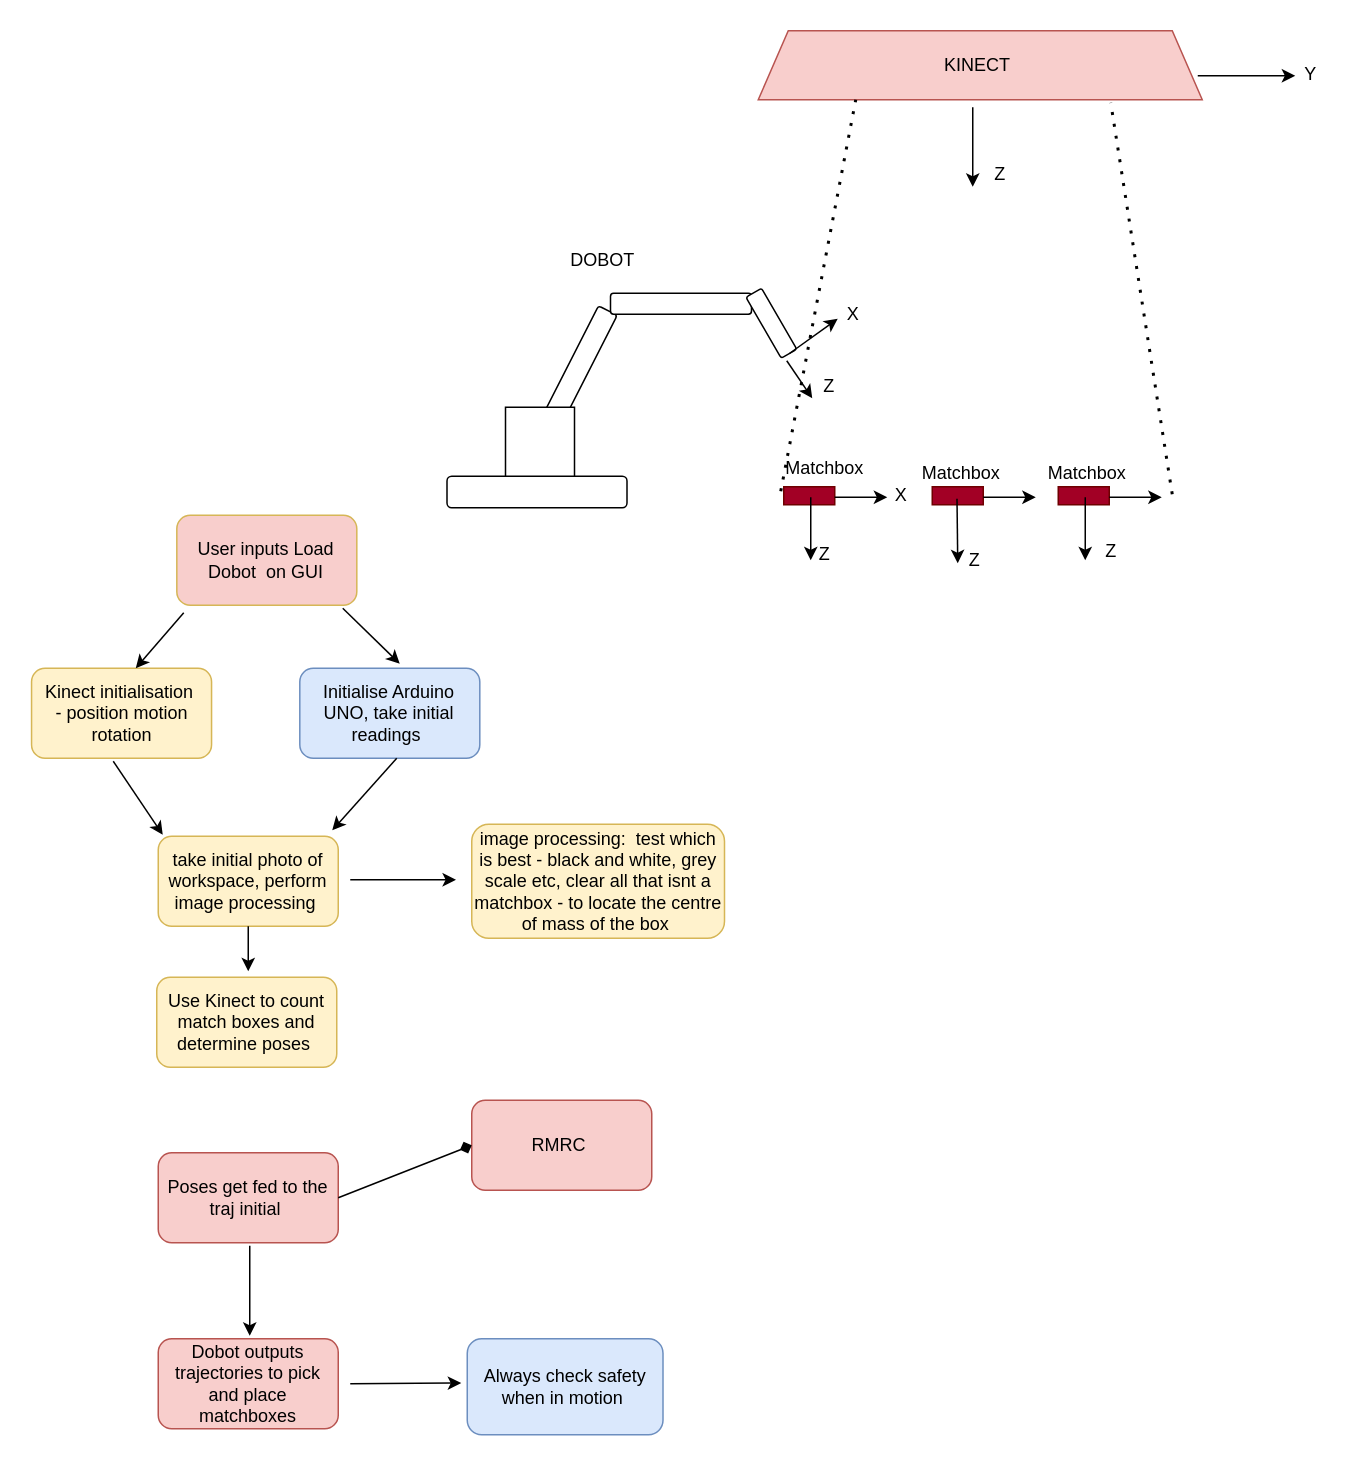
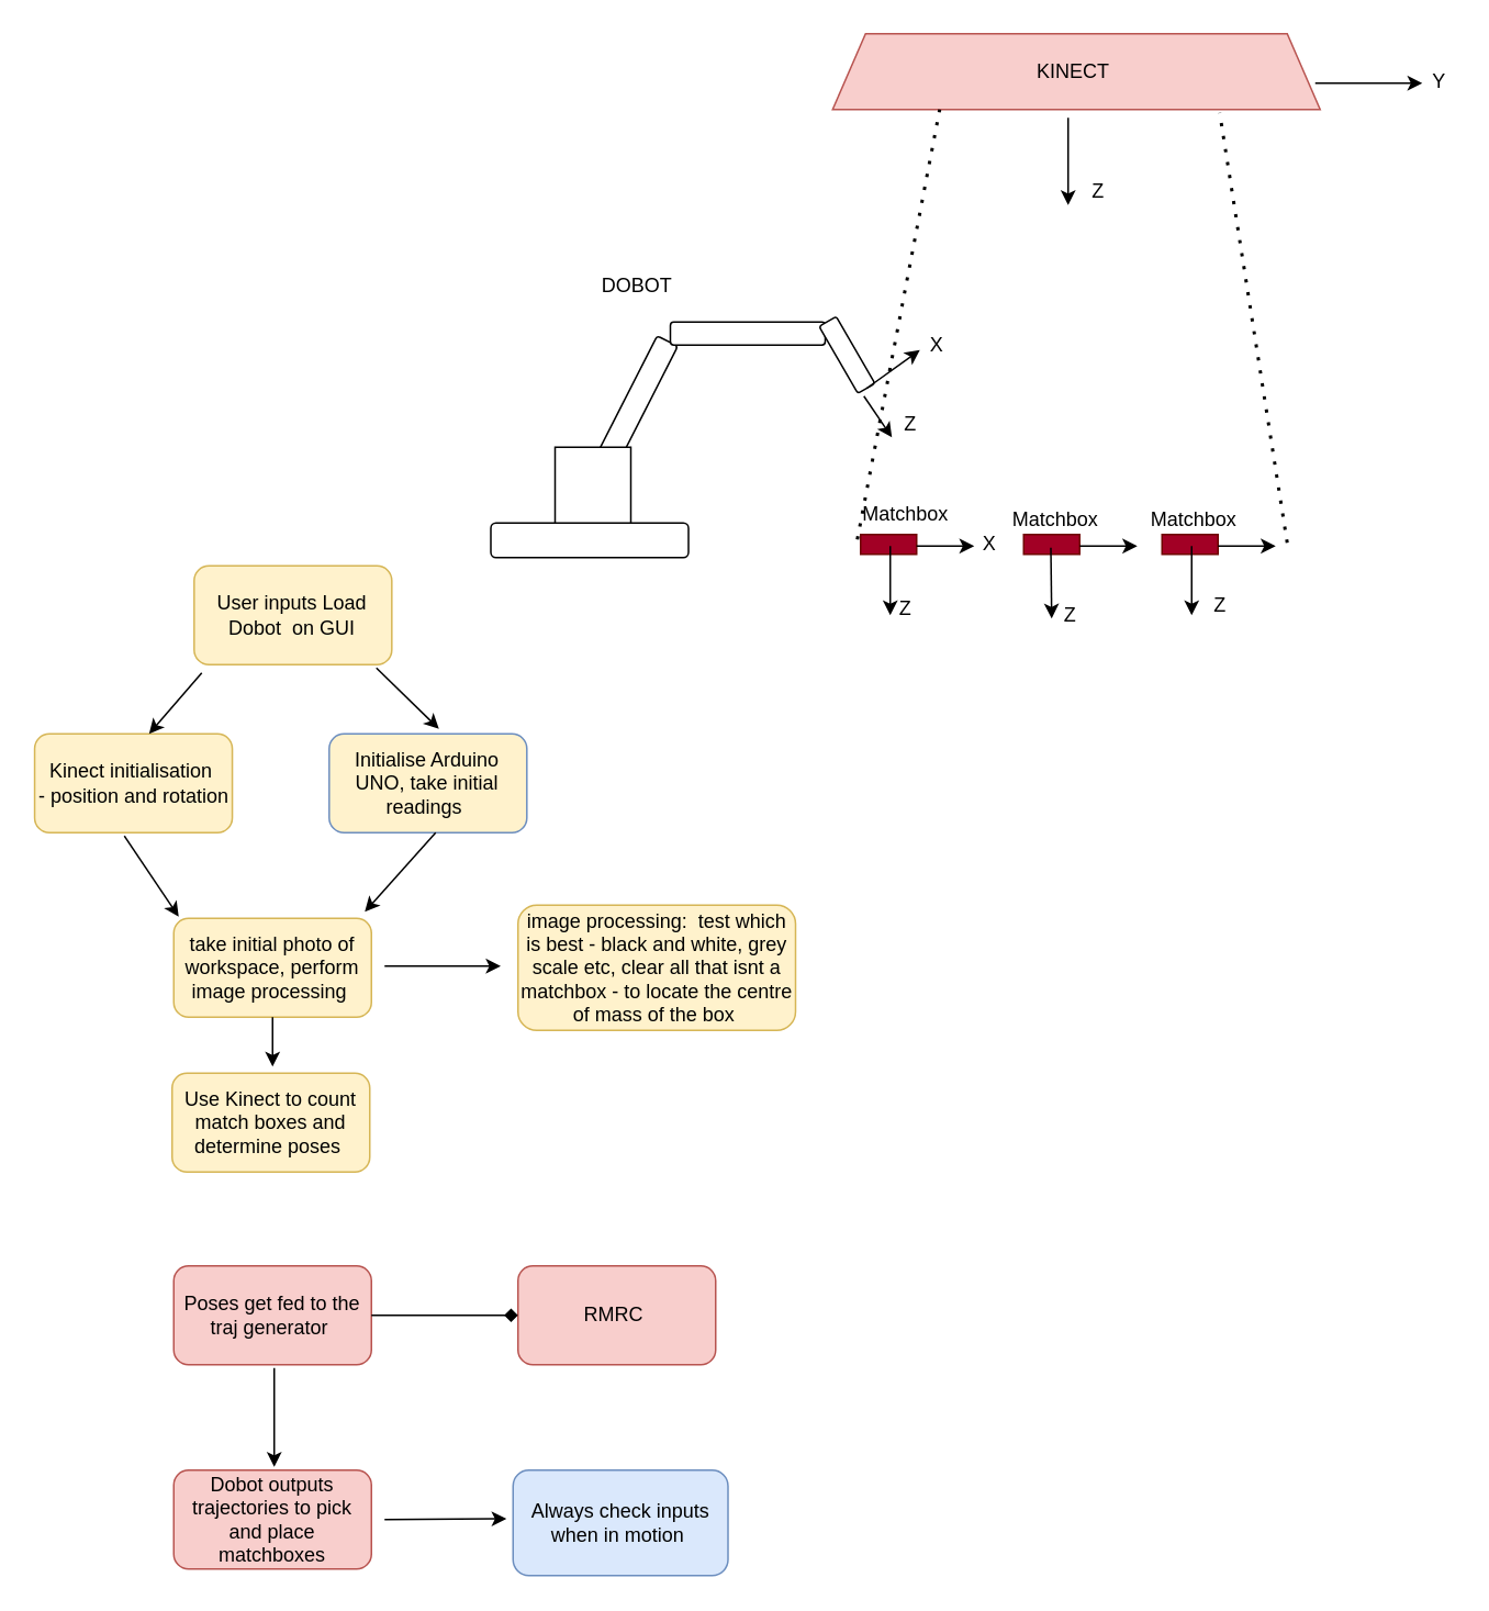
- <mxCell id="19" value="DOBOT" style="text;html=1;align=center;verticalAlign=middle;resizable=0;points=[];autosize=1;strokeColor=none;" parent="1" vertex="1"><mxGeometry x="374" y="164" width="53" height="18" as="geometry" /></mxCell>
+ <mxCell id="19" value="DOBOT" style="text;html=1;align=center;verticalAlign=middle;resizable=0;points=[];autosize=1;strokeColor=none;" parent="1" vertex="1"><mxGeometry x="359" y="164" width="53" height="18" as="geometry" /></mxCell>
- <mxCell id="37" value="User inputs Load Dobot&amp;nbsp; on GUI" style="rounded=1;whiteSpace=wrap;html=1;fillColor=#f8cecc;strokeColor=#d6b656;" parent="1" vertex="1"><mxGeometry x="117.38" y="343" width="120" height="60" as="geometry" /></mxCell>
+ <mxCell id="37" value="User inputs Load Dobot&amp;nbsp; on GUI" style="rounded=1;whiteSpace=wrap;html=1;fillColor=#fff2cc;strokeColor=#d6b656;" parent="1" vertex="1"><mxGeometry x="117.38" y="343" width="120" height="60" as="geometry" /></mxCell>
- <mxCell id="39" value="Kinect initialisation&amp;nbsp;&lt;br&gt;- position motion rotation" style="rounded=1;whiteSpace=wrap;html=1;fillColor=#fff2cc;strokeColor=#d6b656;" parent="1" vertex="1"><mxGeometry x="20.54" y="445" width="120" height="60" as="geometry" /></mxCell>
+ <mxCell id="39" value="Kinect initialisation&amp;nbsp;&lt;br&gt;- position and rotation" style="rounded=1;whiteSpace=wrap;html=1;fillColor=#fff2cc;strokeColor=#d6b656;" parent="1" vertex="1"><mxGeometry x="20.54" y="445" width="120" height="60" as="geometry" /></mxCell>
- <mxCell id="45" value="Initialise Arduino UNO, take initial readings&amp;nbsp;" style="rounded=1;whiteSpace=wrap;html=1;fillColor=#dae8fc;strokeColor=#6c8ebf;" vertex="1" parent="1"><mxGeometry x="199.37" y="445" width="120" height="60" as="geometry" /></mxCell>
+ <mxCell id="45" value="Initialise Arduino UNO, take initial readings&amp;nbsp;" style="rounded=1;whiteSpace=wrap;html=1;fillColor=#fff2cc;strokeColor=#6c8ebf;" vertex="1" parent="1"><mxGeometry x="199.37" y="445" width="120" height="60" as="geometry" /></mxCell>
- <mxCell id="42" value="RMRC&amp;nbsp;" style="rounded=1;whiteSpace=wrap;html=1;fillColor=#f8cecc;strokeColor=#b85450;" vertex="1" parent="1"><mxGeometry x="314" y="733" width="120" height="60" as="geometry" /></mxCell>
+ <mxCell id="42" value="RMRC&amp;nbsp;" style="rounded=1;whiteSpace=wrap;html=1;fillColor=#f8cecc;strokeColor=#b85450;" vertex="1" parent="1"><mxGeometry x="314" y="768" width="120" height="60" as="geometry" /></mxCell>
- <mxCell id="43" value="Poses get fed to the traj initial&amp;nbsp;" style="rounded=1;whiteSpace=wrap;html=1;fillColor=#f8cecc;strokeColor=#b85450;" vertex="1" parent="1"><mxGeometry x="105" y="768" width="120" height="60" as="geometry" /></mxCell>
+ <mxCell id="43" value="Poses get fed to the traj generator&amp;nbsp;" style="rounded=1;whiteSpace=wrap;html=1;fillColor=#f8cecc;strokeColor=#b85450;" vertex="1" parent="1"><mxGeometry x="105" y="768" width="120" height="60" as="geometry" /></mxCell>
- <mxCell id="48" value="Always check safety when in motion&amp;nbsp;" style="rounded=1;whiteSpace=wrap;html=1;fillColor=#dae8fc;strokeColor=#6c8ebf;" vertex="1" parent="1"><mxGeometry x="311" y="892" width="130.5" height="64" as="geometry" /></mxCell>
+ <mxCell id="48" value="Always check inputs when in motion&amp;nbsp;" style="rounded=1;whiteSpace=wrap;html=1;fillColor=#dae8fc;strokeColor=#6c8ebf;" vertex="1" parent="1"><mxGeometry x="311" y="892" width="130.5" height="64" as="geometry" /></mxCell>
